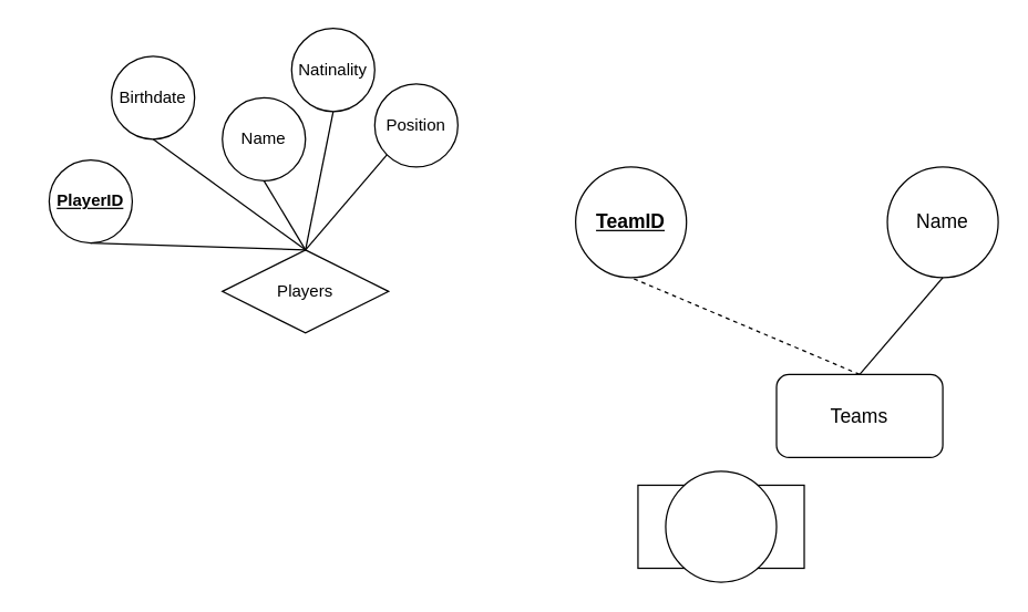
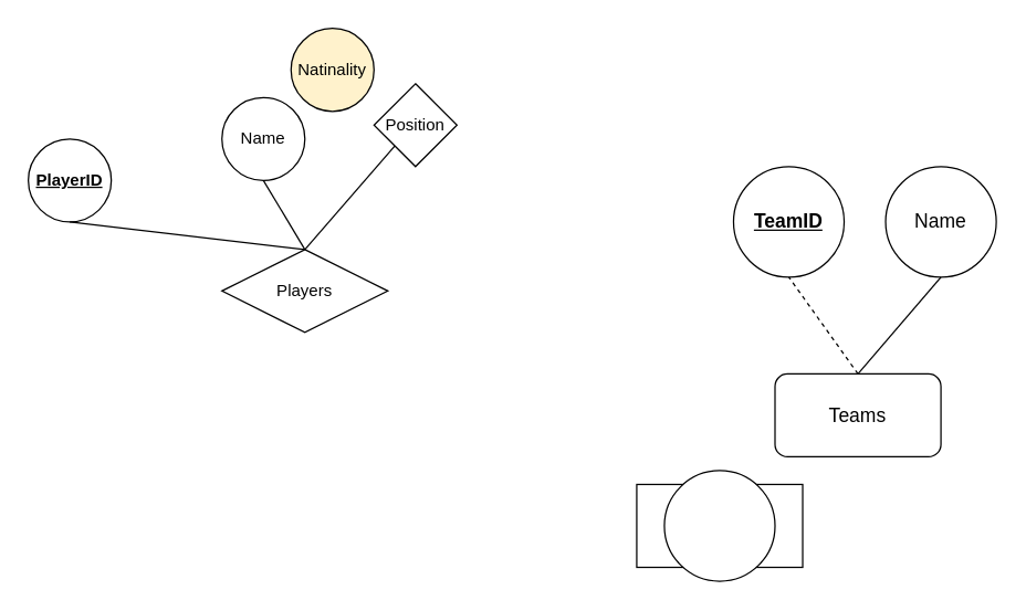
- <mxCell id="7" value="Natinality" style="ellipse;whiteSpace=wrap;html=1;aspect=fixed;" vertex="1" parent="1"><mxGeometry x="210" y="20" width="60" height="60" as="geometry" /></mxCell>
+ <mxCell id="7" value="Natinality" style="ellipse;whiteSpace=wrap;html=1;aspect=fixed;fillColor=#fff2cc;" vertex="1" parent="1"><mxGeometry x="210" y="20" width="60" height="60" as="geometry" /></mxCell>
- <mxCell id="6" value="Birthdate" style="ellipse;whiteSpace=wrap;html=1;aspect=fixed;" vertex="1" parent="1"><mxGeometry y="40" width="60" height="60" as="geometry" x="80" /></mxCell>
- <mxCell id="8" value="Position" style="ellipse;whiteSpace=wrap;html=1;aspect=fixed;" vertex="1" parent="1"><mxGeometry x="270" y="60" width="60" height="60" as="geometry" /></mxCell>
+ <mxCell id="8" value="Position" style="rhombus;whiteSpace=wrap;html=1;aspect=fixed;" vertex="1" parent="1"><mxGeometry x="270" y="60" width="60" height="60" as="geometry" /></mxCell>
- <mxCell id="11" value="" style="endArrow=none;html=1;rounded=0;entryX=0.5;entryY=1;entryDx=0;entryDy=0;exitX=0.5;exitY=0;exitDx=0;exitDy=0;" edge="1" parent="1" source="2" target="7"><mxGeometry width="50" height="50" relative="1" as="geometry"><mxPoint x="290" y="340" as="sourcePoint" /><mxPoint x="340" y="290" as="targetPoint" /></mxGeometry></mxCell>
- <mxCell id="9" value="" style="endArrow=none;html=1;rounded=0;exitX=0.5;exitY=1;exitDx=0;exitDy=0;entryX=0.5;entryY=0;entryDx=0;entryDy=0;" edge="1" parent="1" source="6" target="2"><mxGeometry width="50" height="50" relative="1" as="geometry"><mxPoint x="290" y="340" as="sourcePoint" /><mxPoint x="340" y="290" as="targetPoint" /></mxGeometry></mxCell>
- <mxCell id="3" value="&lt;u&gt;&lt;b&gt;PlayerID&lt;/b&gt;&lt;/u&gt;" style="ellipse;whiteSpace=wrap;html=1;aspect=fixed;" vertex="1" parent="1"><mxGeometry x="35" y="115" width="60" height="60" as="geometry" /></mxCell>
+ <mxCell id="3" value="&lt;u&gt;&lt;b&gt;PlayerID&lt;/b&gt;&lt;/u&gt;" style="ellipse;whiteSpace=wrap;html=1;aspect=fixed;" vertex="1" parent="1"><mxGeometry x="20" y="100" width="60" height="60" as="geometry" /></mxCell>
- <mxCell id="14" value="&lt;u&gt;&lt;b&gt;TeamID&lt;/b&gt;&lt;/u&gt;" style="ellipse;whiteSpace=wrap;html=1;aspect=fixed;fontSize=14;" vertex="1" parent="1"><mxGeometry x="415" y="120" width="80" height="80" as="geometry" /></mxCell>
+ <mxCell id="14" value="&lt;u&gt;&lt;b&gt;TeamID&lt;/b&gt;&lt;/u&gt;" style="ellipse;whiteSpace=wrap;html=1;aspect=fixed;fontSize=14;" vertex="1" parent="1"><mxGeometry x="530" y="120" width="80" height="80" as="geometry" /></mxCell>
